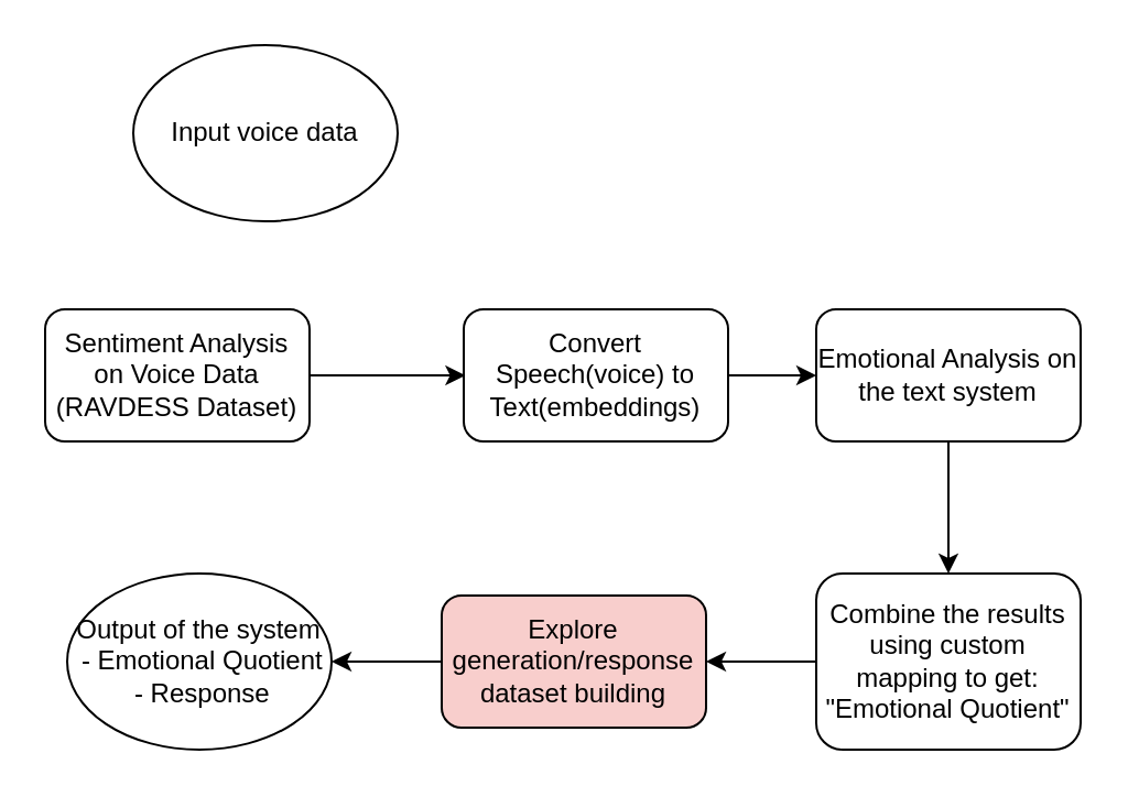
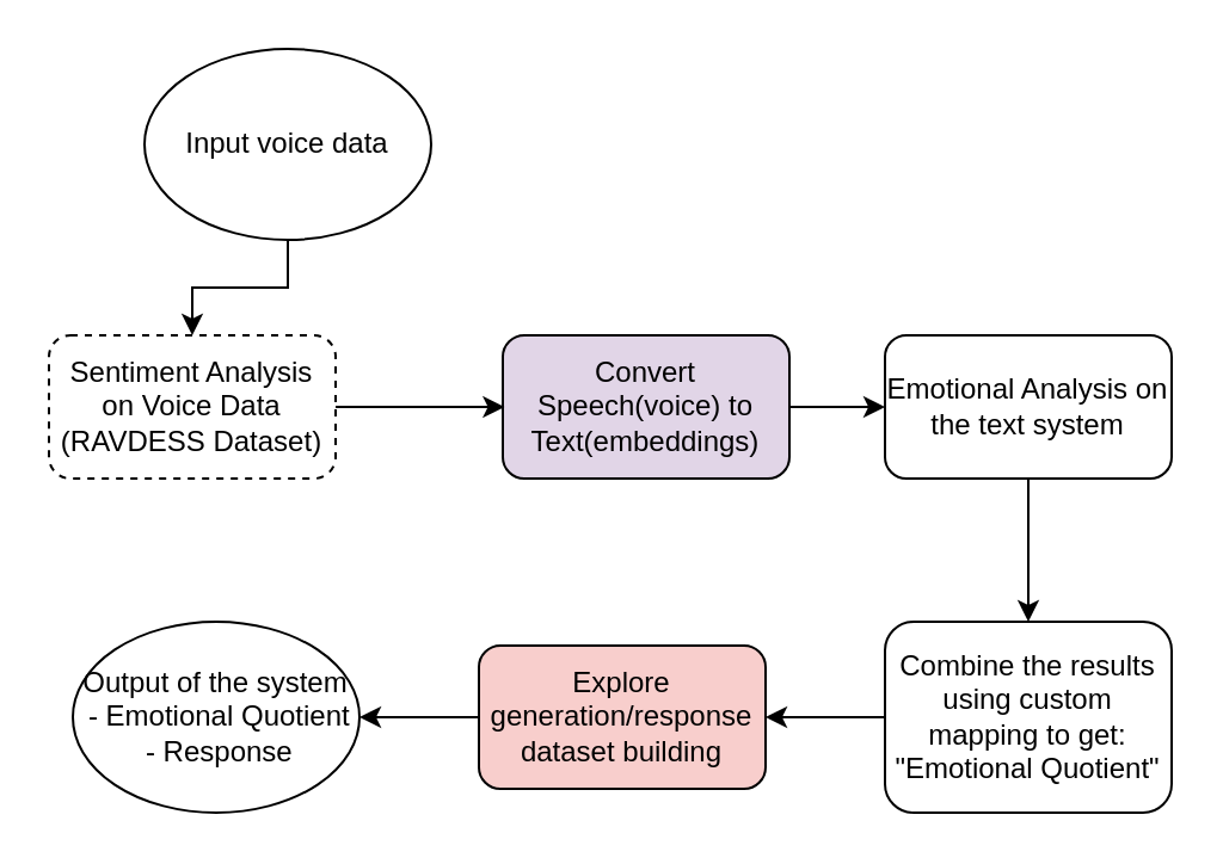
+ <mxCell id="6" style="edgeStyle=orthogonalEdgeStyle;rounded=0;orthogonalLoop=1;jettySize=auto;html=1;entryX=0.5;entryY=0;entryDx=0;entryDy=0;" parent="1" source="7" target="2" edge="1"><mxGeometry relative="1" as="geometry" /></mxCell>
- <mxCell id="2" value="Sentiment Analysis on Voice Data&lt;br&gt;(RAVDESS Dataset)" style="rounded=1;whiteSpace=wrap;html=1;" parent="1" vertex="1"><mxGeometry x="20" y="140" width="120" height="60" as="geometry" /></mxCell>
+ <mxCell id="2" value="Sentiment Analysis on Voice Data&lt;br&gt;(RAVDESS Dataset)" style="rounded=1;whiteSpace=wrap;html=1;dashed=1;" parent="1" vertex="1"><mxGeometry x="20" y="140" width="120" height="60" as="geometry" /></mxCell>
- <mxCell id="4" value="Convert Speech(voice) to Text(embeddings)" style="rounded=1;whiteSpace=wrap;html=1;" parent="1" vertex="1"><mxGeometry x="210" y="140" width="120" height="60" as="geometry" /></mxCell>
+ <mxCell id="4" value="Convert Speech(voice) to Text(embeddings)" style="rounded=1;whiteSpace=wrap;html=1;fillColor=#e1d5e7;" parent="1" vertex="1"><mxGeometry x="210" y="140" width="120" height="60" as="geometry" /></mxCell>
